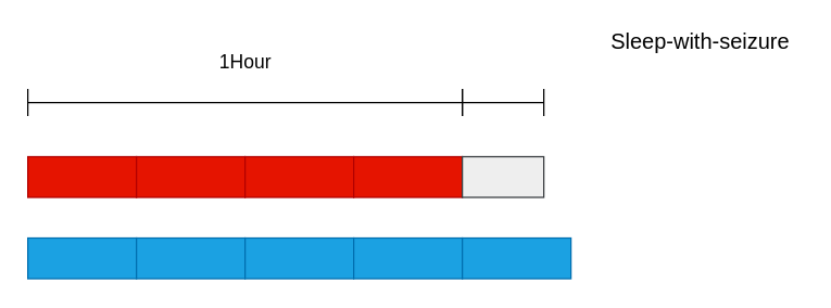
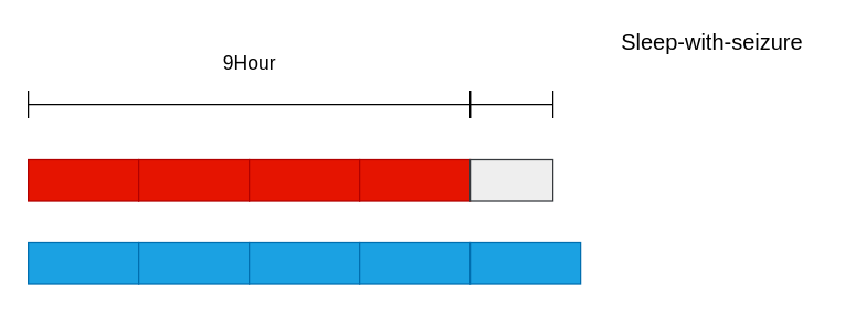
- <mxCell id="15" value="&lt;font style=&quot;font-size: 14px&quot;&gt;1Hour&lt;/font&gt;" style="text;html=1;align=center;verticalAlign=middle;resizable=0;points=[];autosize=1;" vertex="1" parent="1"><mxGeometry x="155" y="35" width="50" height="20" as="geometry" /></mxCell>
+ <mxCell id="15" value="&lt;font style=&quot;font-size: 14px&quot;&gt;9Hour&lt;/font&gt;" style="text;html=1;align=center;verticalAlign=middle;resizable=0;points=[];autosize=1;" vertex="1" parent="1"><mxGeometry x="155" y="35" width="50" height="20" as="geometry" /></mxCell>
